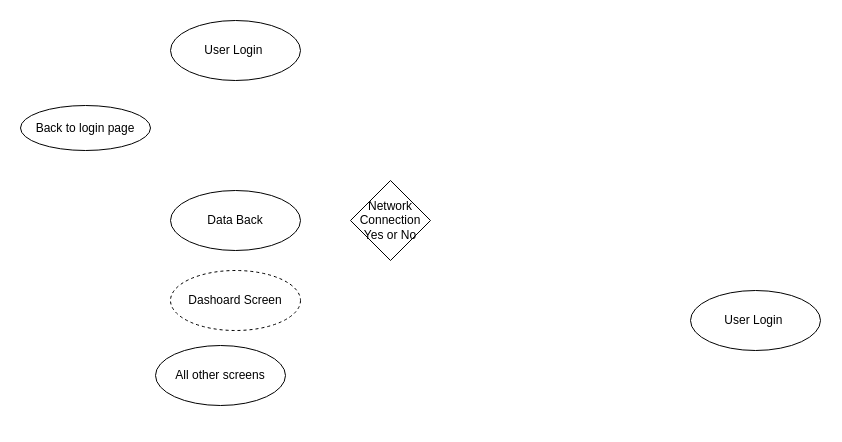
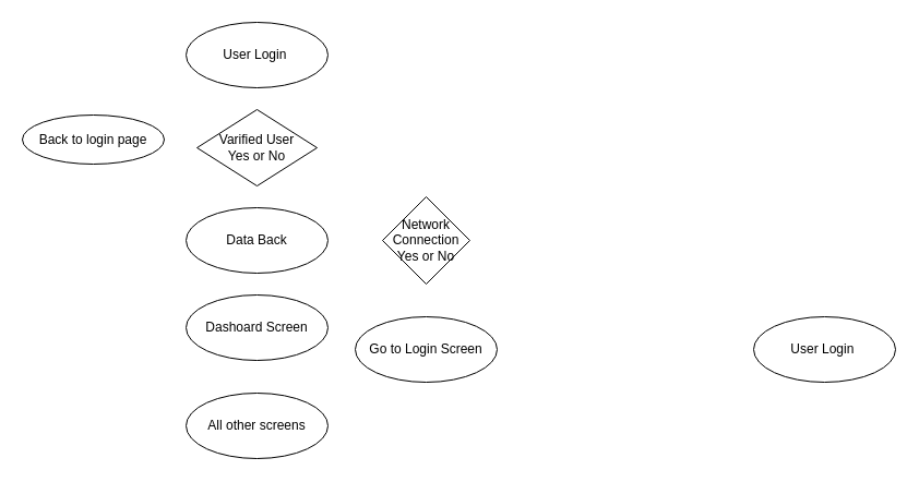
+ <mxCell id="6" value="Varified User&lt;div&gt;Yes or No&lt;/div&gt;" style="rhombus;whiteSpace=wrap;html=1;" vertex="1" parent="1"><mxGeometry x="180" y="100" width="110" height="70" as="geometry" /></mxCell>
- <mxCell id="3" value="Dashoard Screen" style="ellipse;whiteSpace=wrap;html=1;dashed=1;" vertex="1" parent="1"><mxGeometry x="170" y="270" width="130" height="60" as="geometry" /></mxCell>
+ <mxCell id="3" value="Dashoard Screen" style="ellipse;whiteSpace=wrap;html=1;" vertex="1" parent="1"><mxGeometry x="170" y="270" width="130" height="60" as="geometry" /></mxCell>
+ <mxCell id="8" value="Go to Login Screen" style="ellipse;whiteSpace=wrap;html=1;" vertex="1" parent="1"><mxGeometry x="325" y="290" width="130" height="60" as="geometry" /></mxCell>
- <mxCell id="9" value="All other screens" style="ellipse;whiteSpace=wrap;html=1;" vertex="1" parent="1"><mxGeometry x="155" y="345" width="130" height="60" as="geometry" /></mxCell>
+ <mxCell id="9" value="All other screens" style="ellipse;whiteSpace=wrap;html=1;" vertex="1" parent="1"><mxGeometry x="170" y="360" width="130" height="60" as="geometry" /></mxCell>
